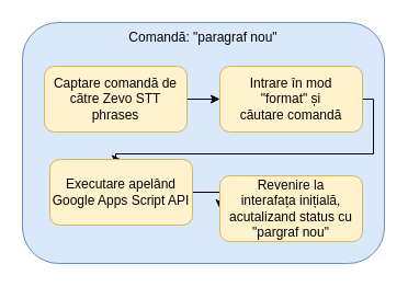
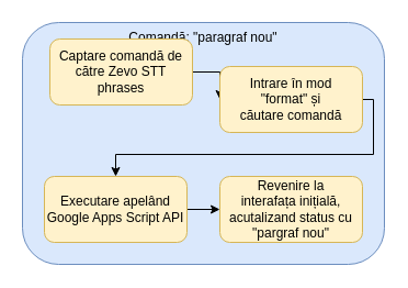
- <mxCell id="4" value="Captare comandă de către Zevo STT phrases" style="rounded=1;whiteSpace=wrap;html=1;fillColor=#fff2cc;strokeColor=#d6b656;" vertex="1" parent="1"><mxGeometry x="40" y="60" width="130" height="60" as="geometry" /></mxCell>
+ <mxCell id="4" value="Captare comandă de către Zevo STT phrases" style="rounded=1;whiteSpace=wrap;html=1;fillColor=#fff2cc;strokeColor=#d6b656;" vertex="1" parent="1"><mxGeometry x="45" y="35" width="130" height="60" as="geometry" /></mxCell>
- <mxCell id="8" value="Executare&amp;nbsp;apelând&lt;br&gt;Google Apps Script API" style="rounded=1;whiteSpace=wrap;html=1;fillColor=#fff2cc;strokeColor=#d6b656;" vertex="1" parent="1"><mxGeometry x="45" y="145" width="130" height="60" as="geometry" /></mxCell>
+ <mxCell id="8" value="Executare&amp;nbsp;apelând&lt;br&gt;Google Apps Script API" style="rounded=1;whiteSpace=wrap;html=1;fillColor=#fff2cc;strokeColor=#d6b656;" vertex="1" parent="1"><mxGeometry x="40" y="160" width="130" height="60" as="geometry" /></mxCell>
